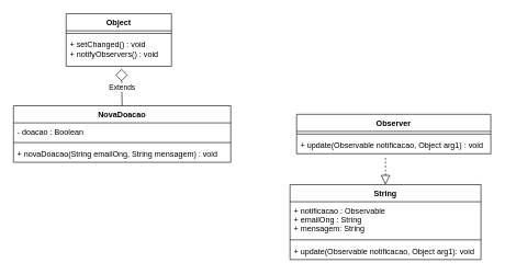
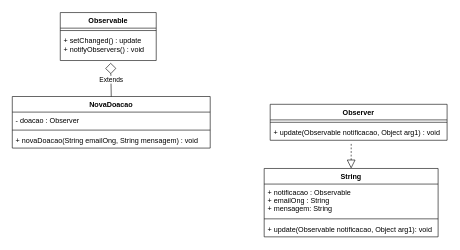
- <mxCell id="7" value="Object" style="swimlane;fontStyle=1;align=center;verticalAlign=top;childLayout=stackLayout;horizontal=1;startSize=26;horizontalStack=0;resizeParent=1;resizeParentMax=0;resizeLast=0;collapsible=1;marginBottom=0;" parent="1" vertex="1"><mxGeometry x="100" y="20" width="160" height="80" as="geometry" /></mxCell>
+ <mxCell id="7" value="Observable" style="swimlane;fontStyle=1;align=center;verticalAlign=top;childLayout=stackLayout;horizontal=1;startSize=26;horizontalStack=0;resizeParent=1;resizeParentMax=0;resizeLast=0;collapsible=1;marginBottom=0;" parent="1" vertex="1"><mxGeometry x="100" y="20" width="160" height="80" as="geometry" /></mxCell>
- <mxCell id="9" value="+ setChanged() : void&#10;+ notifyObservers() : void" style="text;strokeColor=none;fillColor=none;align=left;verticalAlign=top;spacingLeft=4;spacingRight=4;overflow=hidden;rotatable=0;points=[[0,0.5],[1,0.5]];portConstraint=eastwest;" parent="7" vertex="1"><mxGeometry y="34" width="160" height="46" as="geometry" /></mxCell>
+ <mxCell id="9" value="+ setChanged() : update&#10;+ notifyObservers() : void" style="text;strokeColor=none;fillColor=none;align=left;verticalAlign=top;spacingLeft=4;spacingRight=4;overflow=hidden;rotatable=0;points=[[0,0.5],[1,0.5]];portConstraint=eastwest;" parent="7" vertex="1"><mxGeometry y="34" width="160" height="46" as="geometry" /></mxCell>
- <mxCell id="3" value="- doacao : Boolean" style="text;strokeColor=none;fillColor=none;align=left;verticalAlign=top;spacingLeft=4;spacingRight=4;overflow=hidden;rotatable=0;points=[[0,0.5],[1,0.5]];portConstraint=eastwest;" parent="2" vertex="1"><mxGeometry y="26" width="330" height="26" as="geometry" /></mxCell>
+ <mxCell id="3" value="- doacao : Observer" style="text;strokeColor=none;fillColor=none;align=left;verticalAlign=top;spacingLeft=4;spacingRight=4;overflow=hidden;rotatable=0;points=[[0,0.5],[1,0.5]];portConstraint=eastwest;" parent="2" vertex="1"><mxGeometry y="26" width="330" height="26" as="geometry" /></mxCell>
